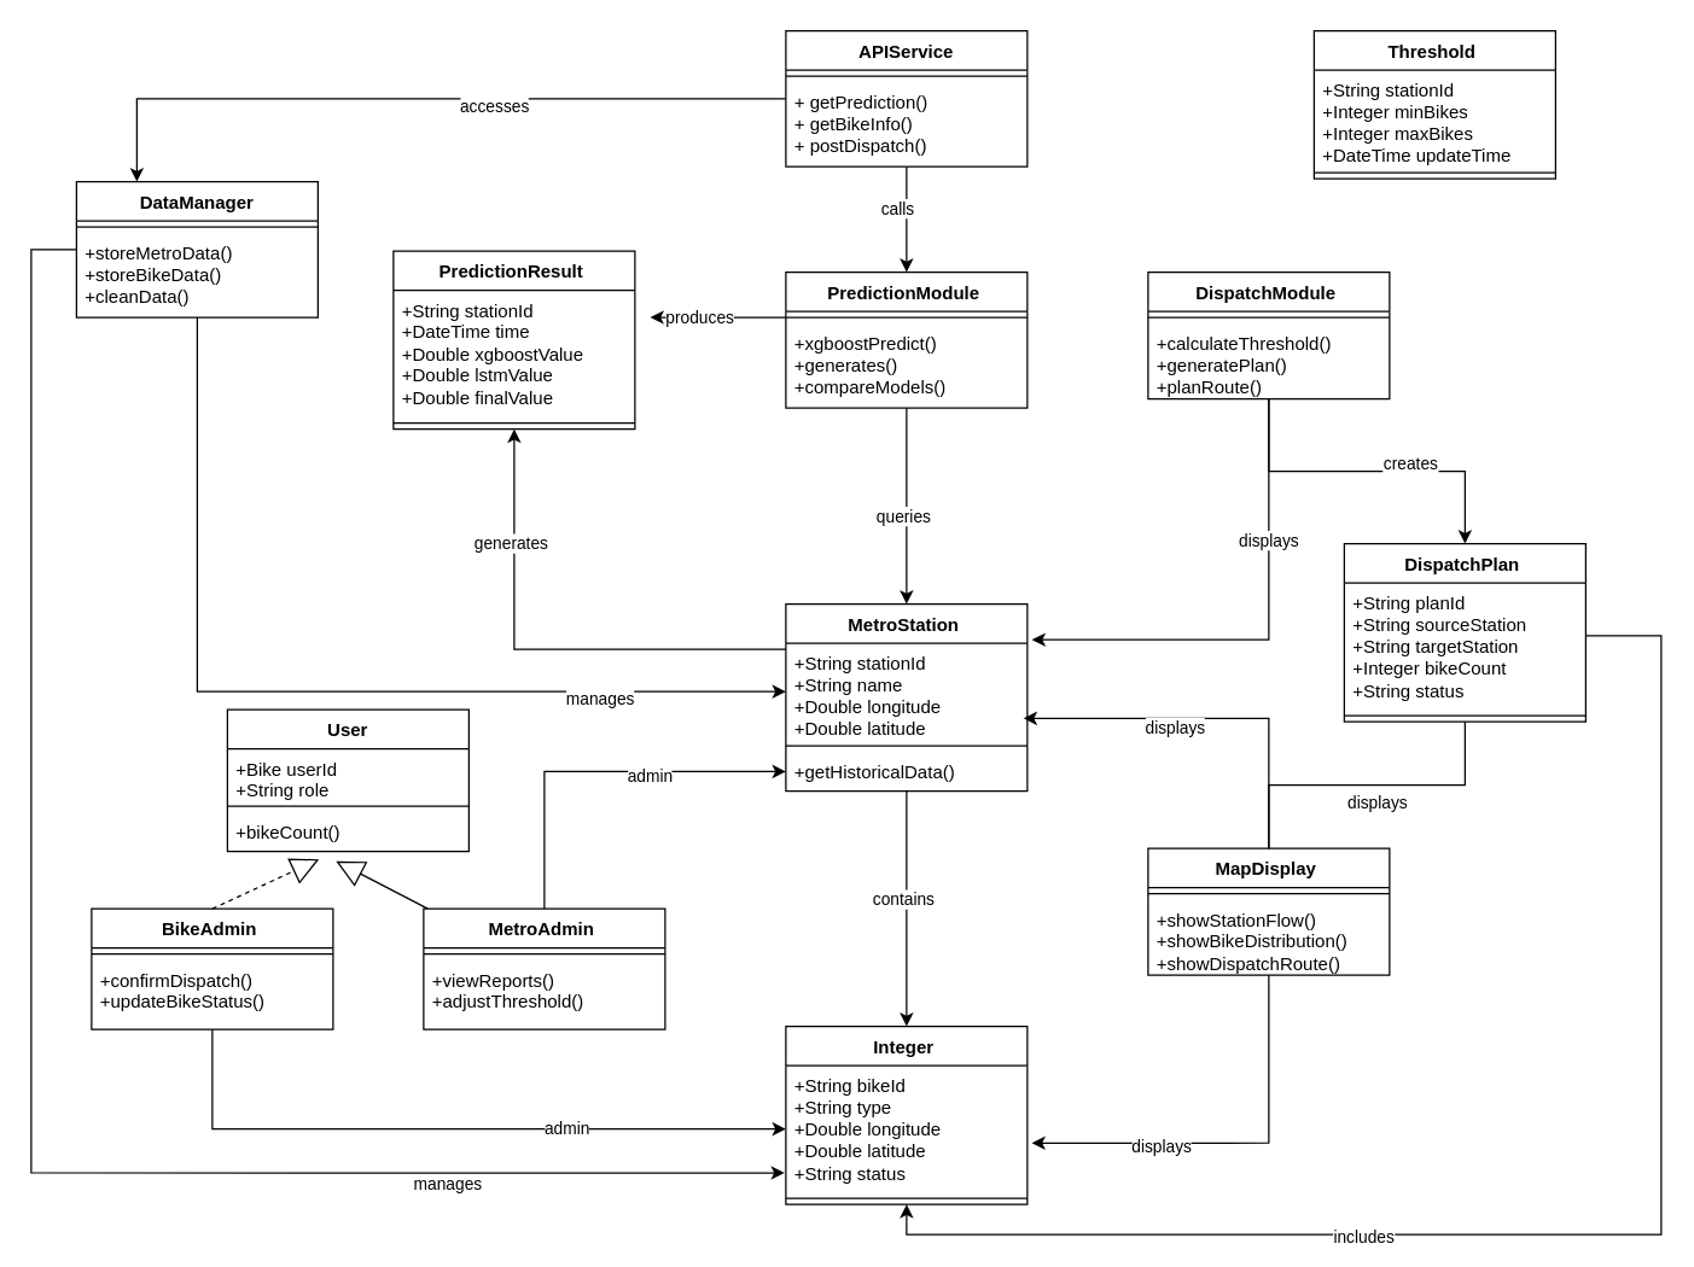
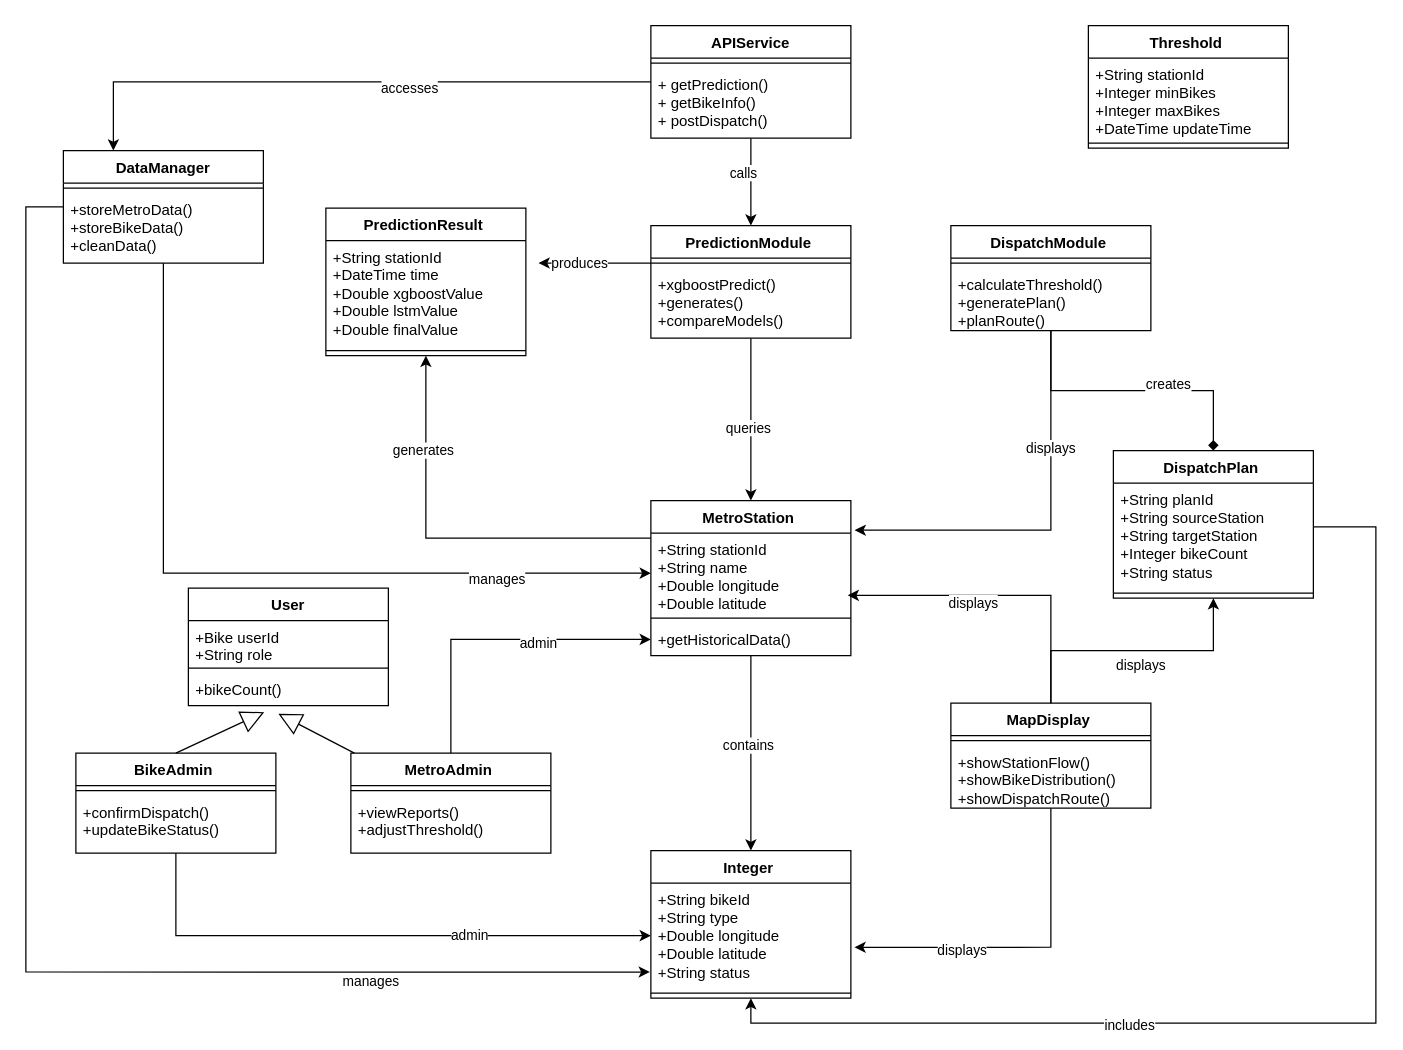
- <mxCell id="39" style="edgeStyle=orthogonalEdgeStyle;rounded=0;orthogonalLoop=1;jettySize=auto;html=1;entryX=0.5;entryY=0;entryDx=0;entryDy=0;" edge="1" parent="1" source="41" target="28"><mxGeometry relative="1" as="geometry" /></mxCell>
+ <mxCell id="39" style="edgeStyle=orthogonalEdgeStyle;rounded=0;orthogonalLoop=1;jettySize=auto;html=1;entryX=0.5;entryY=0;entryDx=0;entryDy=0;endArrow=diamond;" edge="1" parent="1" source="41" target="28"><mxGeometry relative="1" as="geometry" /></mxCell>
- <mxCell id="44" style="edgeStyle=orthogonalEdgeStyle;rounded=0;orthogonalLoop=1;jettySize=auto;html=1;entryX=0.5;entryY=1;entryDx=0;entryDy=0;endArrow=none;" edge="1" parent="1" source="46" target="28"><mxGeometry relative="1" as="geometry" /></mxCell>
+ <mxCell id="44" style="edgeStyle=orthogonalEdgeStyle;rounded=0;orthogonalLoop=1;jettySize=auto;html=1;entryX=0.5;entryY=1;entryDx=0;entryDy=0;" edge="1" parent="1" source="46" target="28"><mxGeometry relative="1" as="geometry" /></mxCell>
- <mxCell id="75" value="" style="endArrow=block;endSize=16;endFill=0;html=1;rounded=0;exitX=0.5;exitY=0;exitDx=0;exitDy=0;entryX=0.379;entryY=1.201;entryDx=0;entryDy=0;entryPerimeter=0;dashed=1;" edge="1" parent="1" source="58" target="52"><mxGeometry width="160" relative="1" as="geometry"><mxPoint x="390" y="450" as="sourcePoint" /><mxPoint x="240" y="560" as="targetPoint" /></mxGeometry></mxCell>
+ <mxCell id="75" value="" style="endArrow=block;endSize=16;endFill=0;html=1;rounded=0;exitX=0.5;exitY=0;exitDx=0;exitDy=0;entryX=0.379;entryY=1.201;entryDx=0;entryDy=0;entryPerimeter=0;" edge="1" parent="1" source="58" target="52"><mxGeometry width="160" relative="1" as="geometry"><mxPoint x="390" y="450" as="sourcePoint" /><mxPoint x="240" y="560" as="targetPoint" /></mxGeometry></mxCell>
